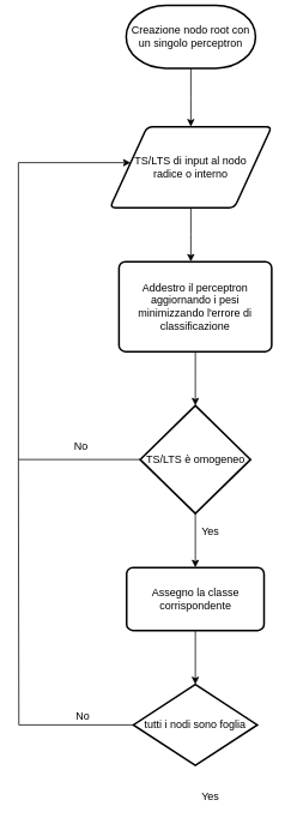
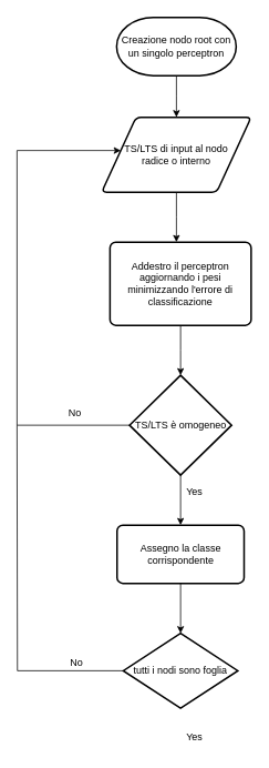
- <mxCell id="3" value="Creazione nodo root con un singolo perceptron" style="strokeWidth=2;html=1;shape=mxgraph.flowchart.terminator;whiteSpace=wrap;" vertex="1" parent="1"><mxGeometry x="140" y="5" width="144" height="70" as="geometry" /></mxCell>
+ <mxCell id="3" value="Creazione nodo root con un singolo perceptron" style="strokeWidth=2;html=1;shape=mxgraph.flowchart.terminator;whiteSpace=wrap;" vertex="1" parent="1"><mxGeometry x="140" y="20" width="144" height="70" as="geometry" /></mxCell>
